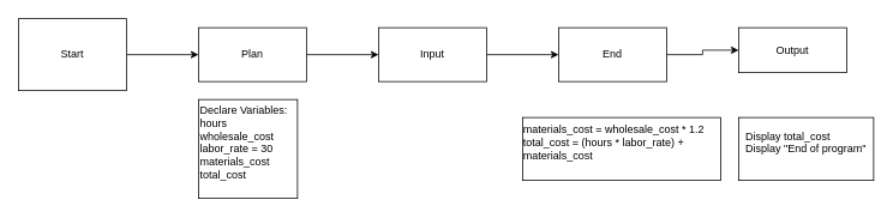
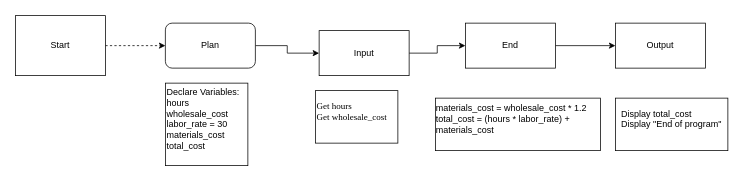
- <mxCell id="10" value="Output" style="whiteSpace=wrap;html=1;" vertex="1" parent="1"><mxGeometry x="820" y="30" width="120" height="50" as="geometry" /></mxCell>
+ <mxCell id="10" value="Output" style="whiteSpace=wrap;html=1;" vertex="1" parent="1"><mxGeometry x="820" y="30" width="120" height="60" as="geometry" /></mxCell>
- <mxCell id="2" value="" style="edgeStyle=orthogonalEdgeStyle;rounded=0;orthogonalLoop=1;jettySize=auto;html=1;" edge="1" parent="1" source="3" target="5"><mxGeometry relative="1" as="geometry" /></mxCell>
+ <mxCell id="2" value="" style="edgeStyle=orthogonalEdgeStyle;rounded=0;orthogonalLoop=1;jettySize=auto;html=1;dashed=1;" edge="1" parent="1" source="3" target="5"><mxGeometry relative="1" as="geometry" /></mxCell>
- <mxCell id="5" value="Plan" style="whiteSpace=wrap;html=1;" vertex="1" parent="1"><mxGeometry x="220" y="30" width="120" height="60" as="geometry" /></mxCell>
+ <mxCell id="5" value="Plan" style="whiteSpace=wrap;html=1;rounded=1;" vertex="1" parent="1"><mxGeometry x="220" y="30" width="120" height="60" as="geometry" /></mxCell>
- <mxCell id="7" value="Input" style="whiteSpace=wrap;html=1;" vertex="1" parent="1"><mxGeometry x="420" y="30" width="120" height="60" as="geometry" /></mxCell>
+ <mxCell id="7" value="Input" style="whiteSpace=wrap;html=1;" vertex="1" parent="1"><mxGeometry x="425" y="40" width="120" height="60" as="geometry" /></mxCell>
+ <mxCell id="12" value="&lt;div&gt;&lt;div&gt;&lt;font face=&quot;Times New Roman&quot;&gt;Get hours&lt;/font&gt;&lt;/div&gt;&lt;div&gt;&lt;font face=&quot;Times New Roman&quot;&gt;Get wholesale_cost&lt;/font&gt;&lt;/div&gt;&lt;/div&gt;&lt;div&gt;&lt;br&gt;&lt;/div&gt;" style="rounded=0;whiteSpace=wrap;html=1;align=left;" vertex="1" parent="1"><mxGeometry x="420" y="120" width="110" height="70" as="geometry" /></mxCell>
